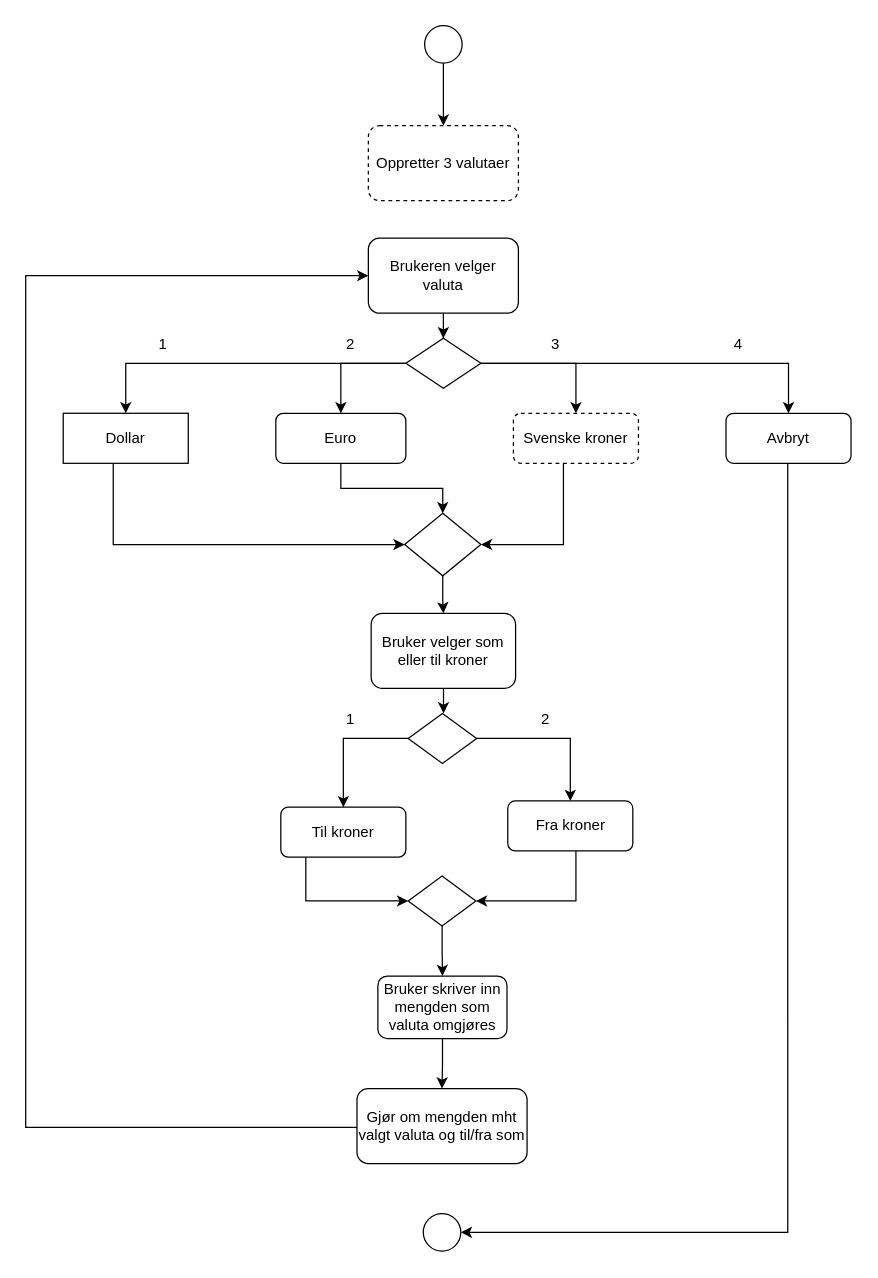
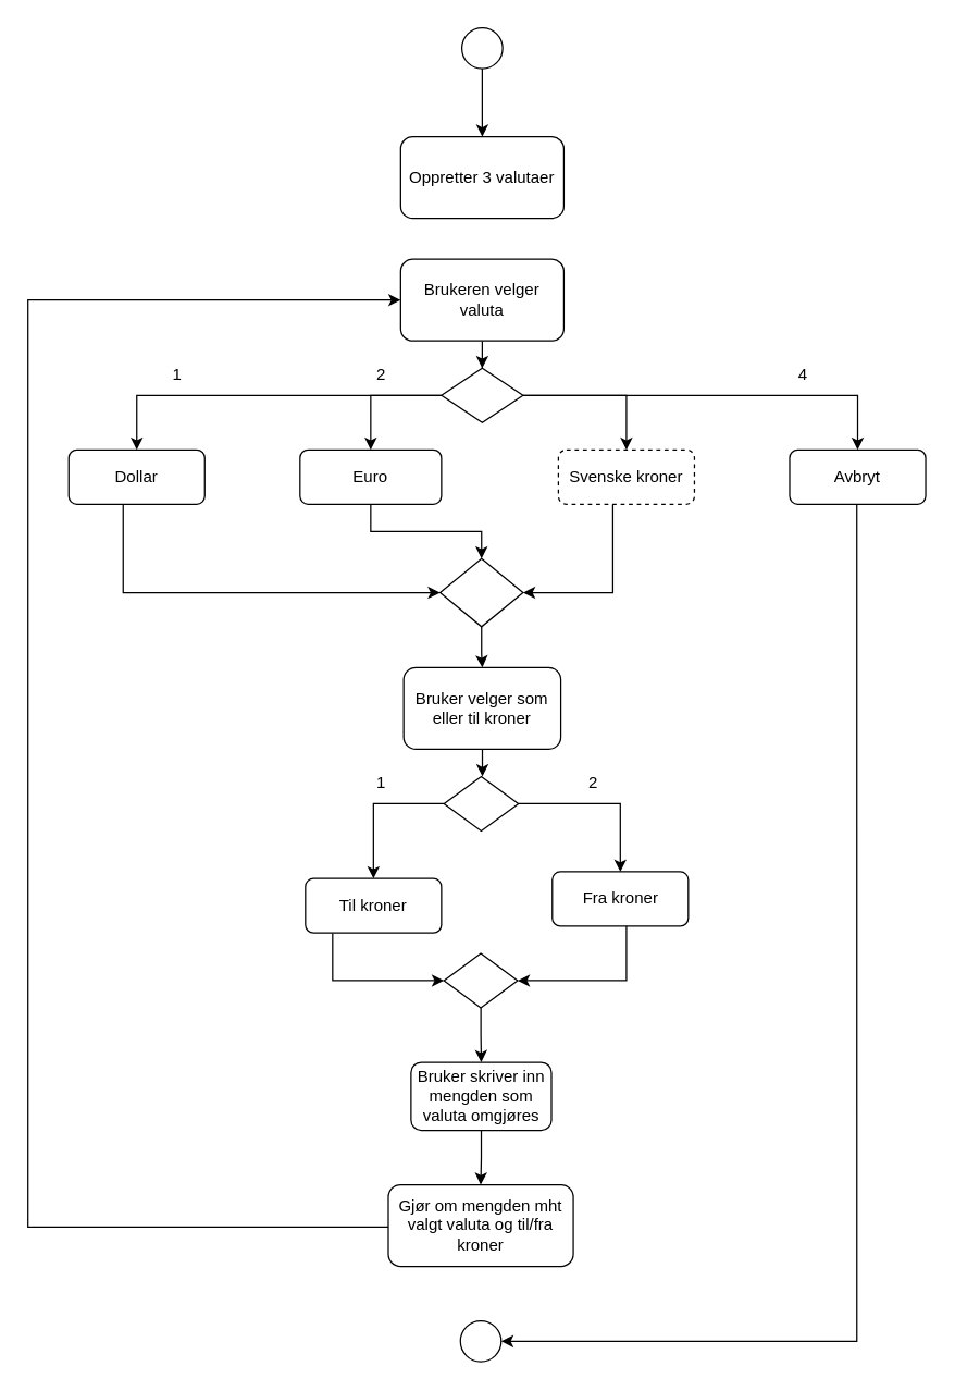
- <mxCell id="4" value="Oppretter 3 valutaer" style="rounded=1;whiteSpace=wrap;html=1;dashed=1;" parent="1" vertex="1"><mxGeometry x="294" y="100" width="120" height="60" as="geometry" /></mxCell>
+ <mxCell id="4" value="Oppretter 3 valutaer" style="rounded=1;whiteSpace=wrap;html=1;" parent="1" vertex="1"><mxGeometry x="294" y="100" width="120" height="60" as="geometry" /></mxCell>
- <mxCell id="27" value="3" style="text;html=1;strokeColor=none;fillColor=none;align=center;verticalAlign=middle;whiteSpace=wrap;rounded=0;" parent="1" vertex="1"><mxGeometry x="414" y="260" width="60" height="30" as="geometry" /></mxCell>
- <mxCell id="17" value="Dollar" style="whiteSpace=wrap;html=1;rounded=0;" parent="1" vertex="1"><mxGeometry x="50" y="330" width="100" height="40" as="geometry" /></mxCell>
+ <mxCell id="17" value="Dollar" style="rounded=1;whiteSpace=wrap;html=1;" parent="1" vertex="1"><mxGeometry x="50" y="330" width="100" height="40" as="geometry" /></mxCell>
- <mxCell id="42" value="Gjør om mengden mht valgt valuta og til/fra som" style="rounded=1;whiteSpace=wrap;html=1;" parent="1" vertex="1"><mxGeometry x="284.93" y="870" width="136" height="60" as="geometry" /></mxCell>
+ <mxCell id="42" value="Gjør om mengden mht valgt valuta og til/fra kroner" style="rounded=1;whiteSpace=wrap;html=1;" parent="1" vertex="1"><mxGeometry x="284.93" y="870" width="136" height="60" as="geometry" /></mxCell>
